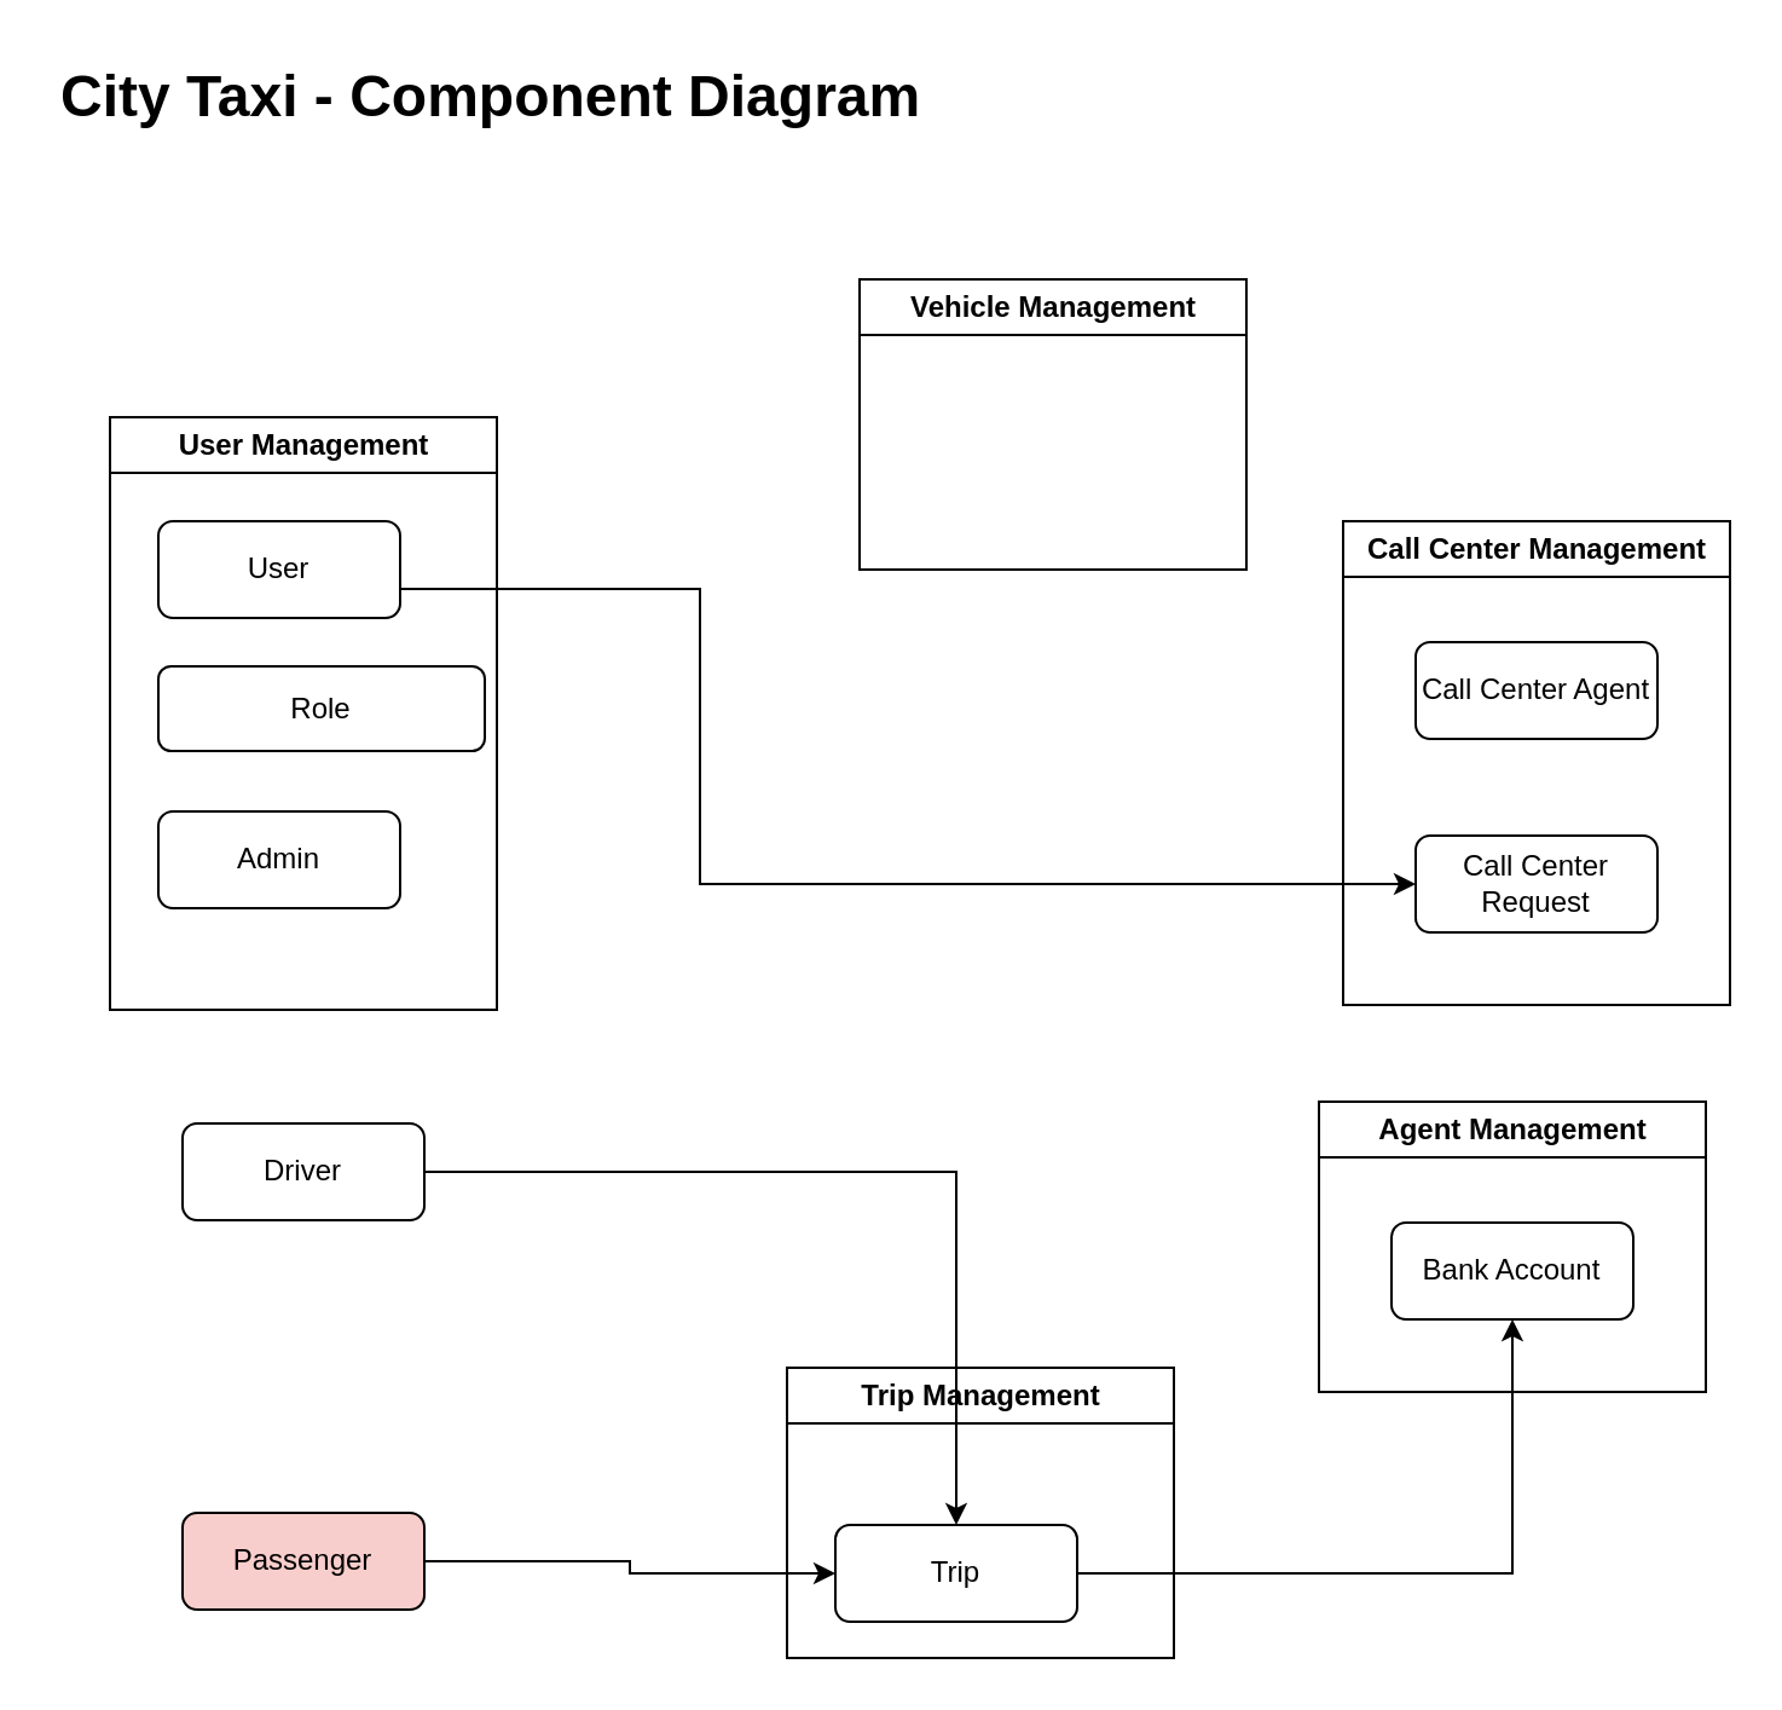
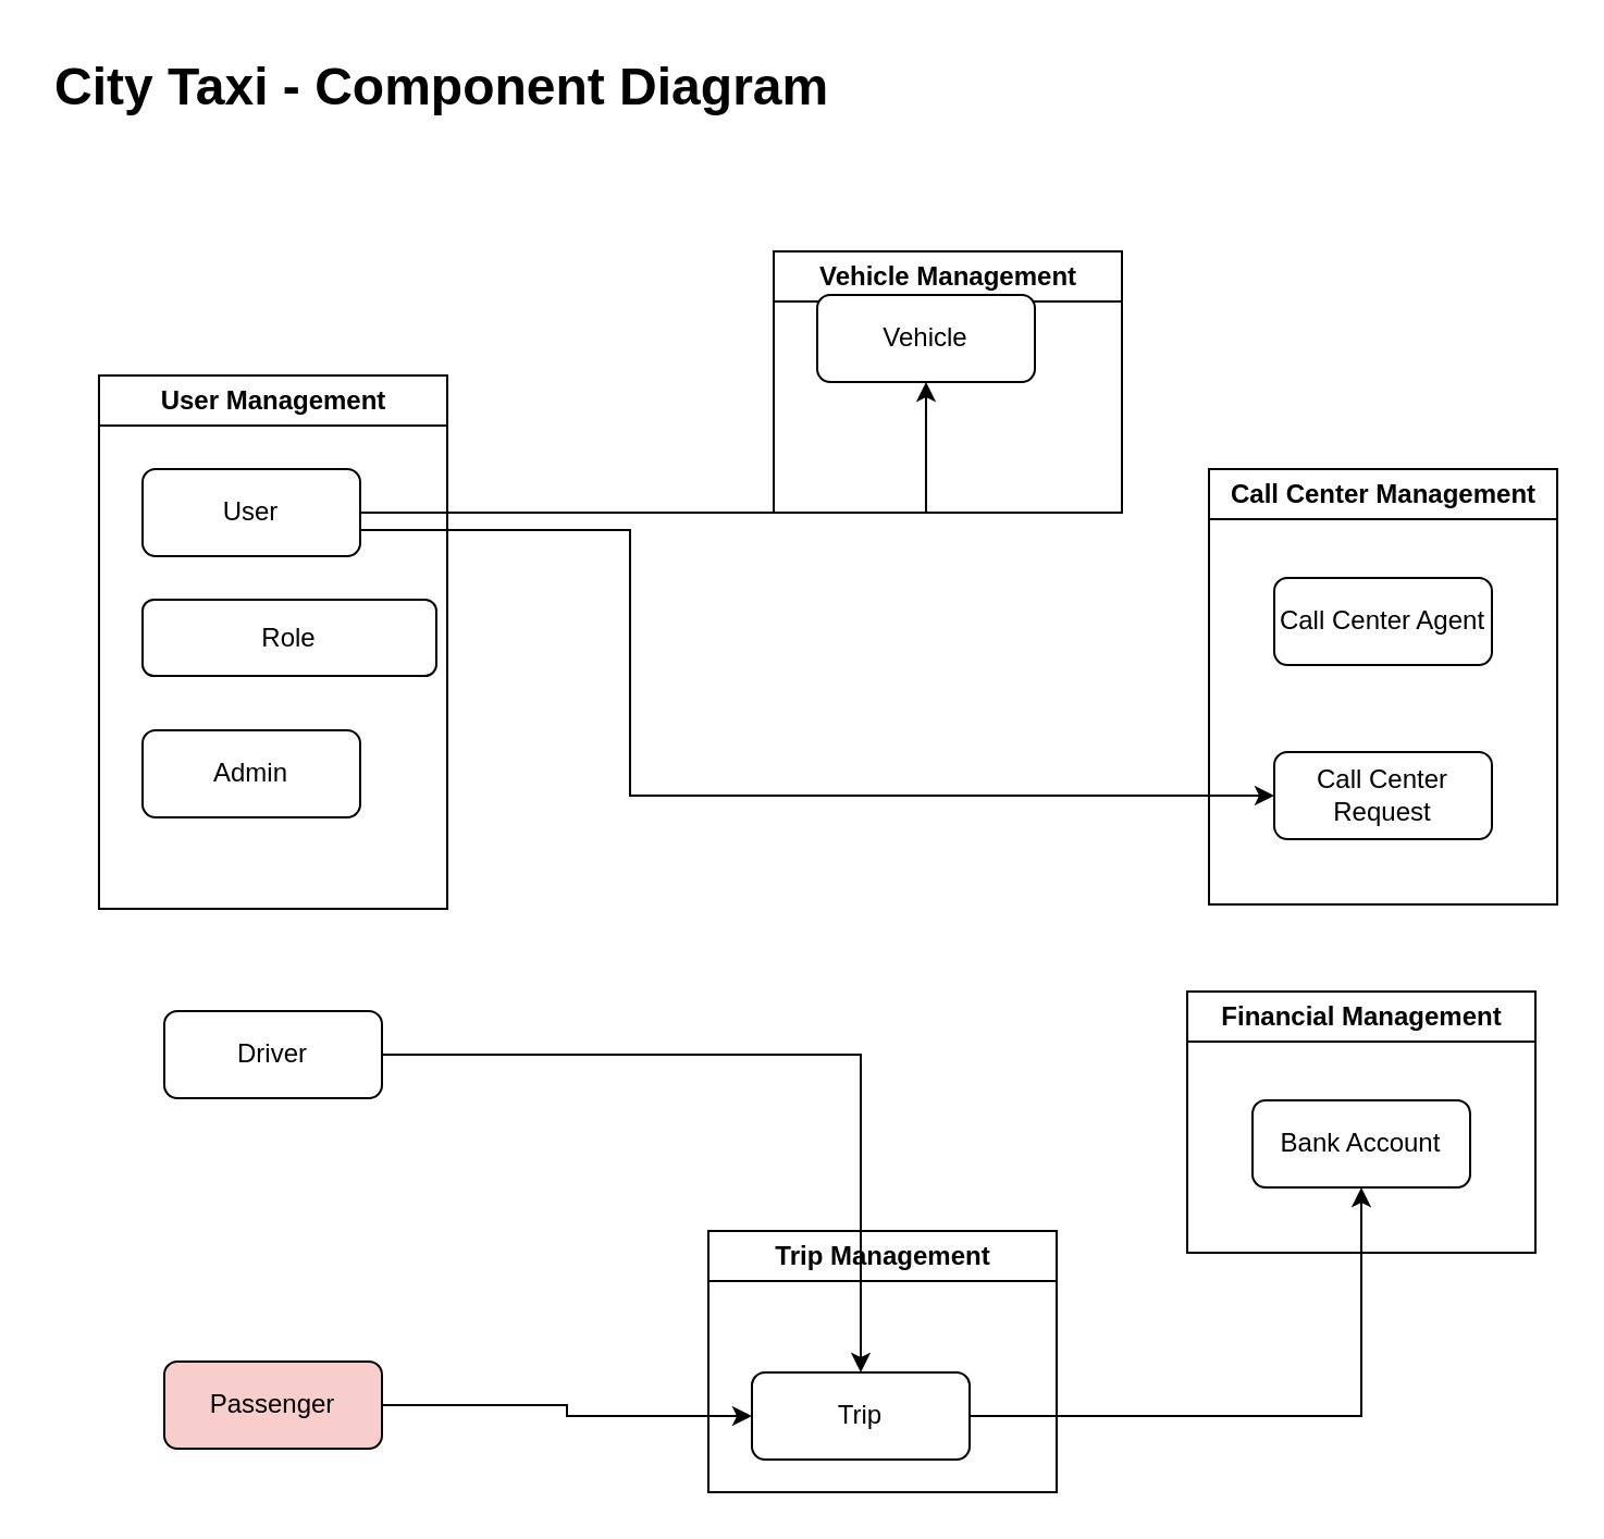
+ <mxCell id="7" value="Vehicle" style="rounded=1;whiteSpace=wrap;html=1;" parent="6" vertex="1"><mxGeometry x="20" y="20" width="100" height="40" as="geometry" /></mxCell>
+ <mxCell id="15" value="" style="edgeStyle=orthogonalEdgeStyle;rounded=0;orthogonalLoop=1;jettySize=auto;" parent="1" source="3" target="7" edge="1"><mxGeometry relative="1" as="geometry" /></mxCell>
- <mxCell id="10" value="Agent Management" style="swimlane;html=1;" parent="1" vertex="1"><mxGeometry x="545" y="455" width="160" height="120" as="geometry" /></mxCell>
+ <mxCell id="10" value="Financial Management" style="swimlane;html=1;" parent="1" vertex="1"><mxGeometry x="545" y="455" width="160" height="120" as="geometry" /></mxCell>
